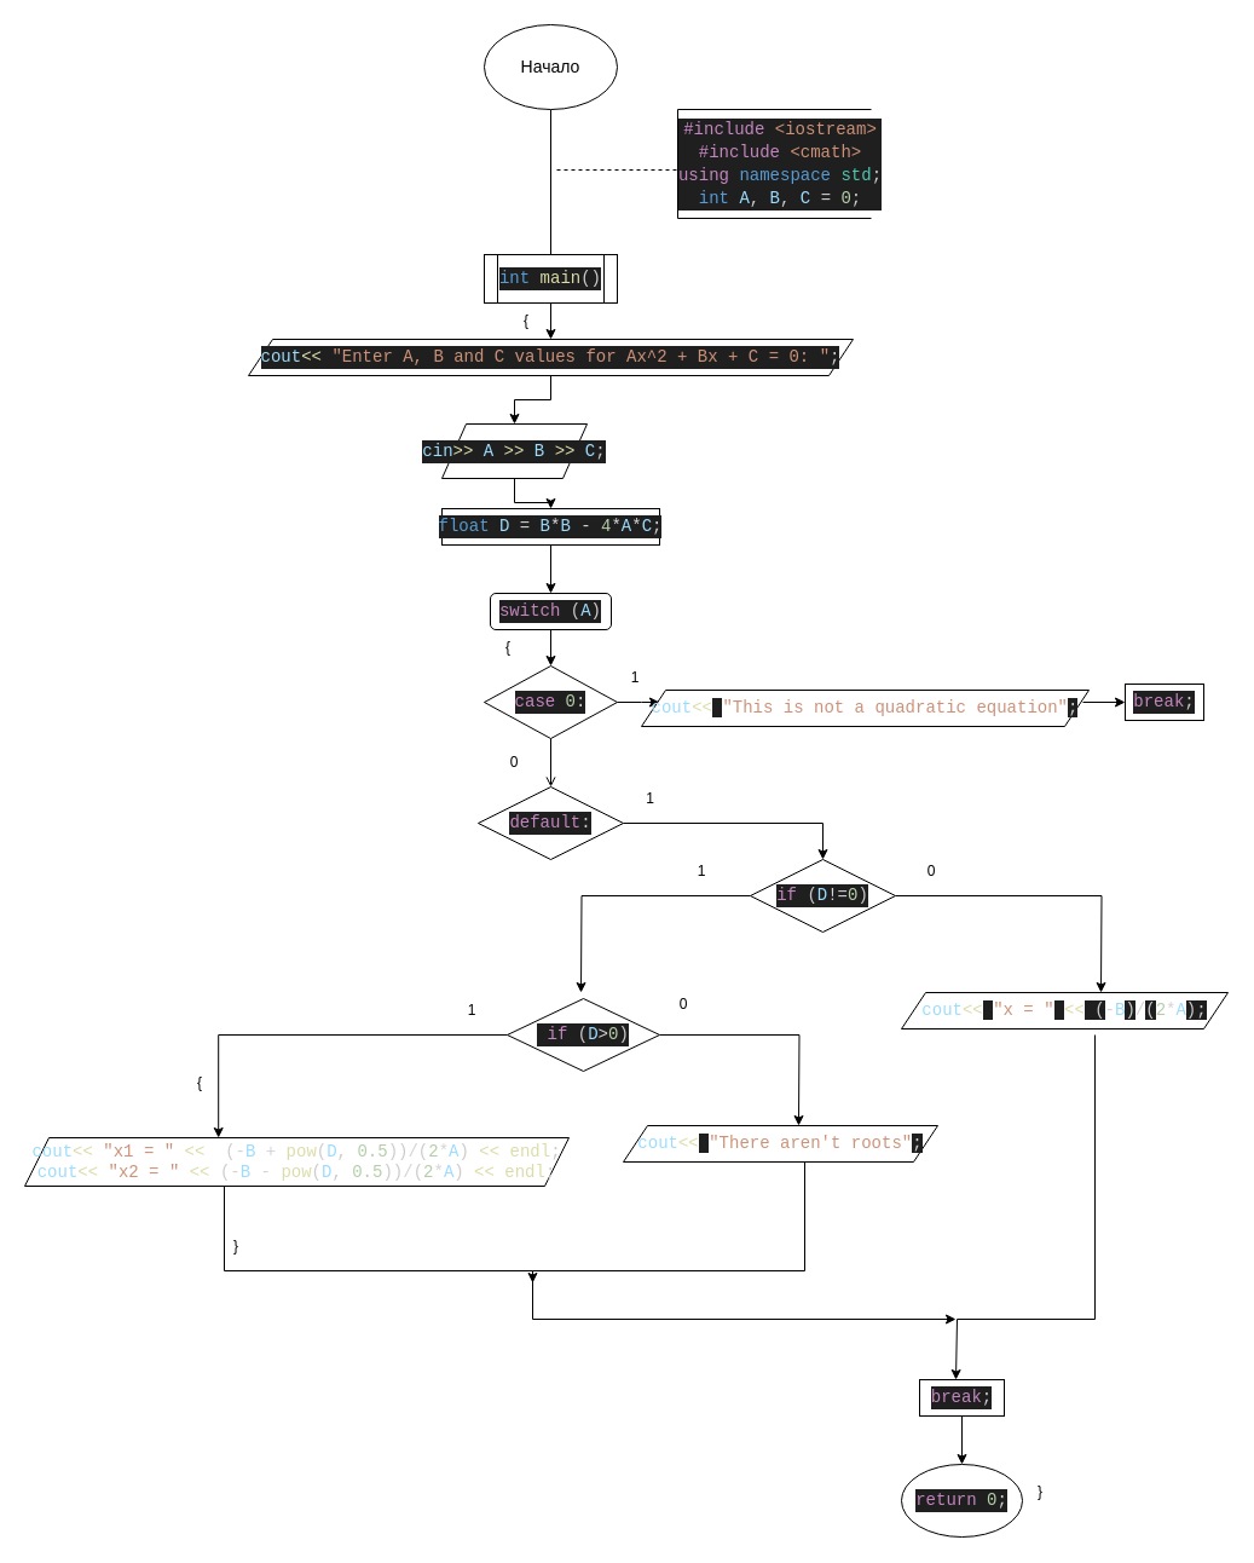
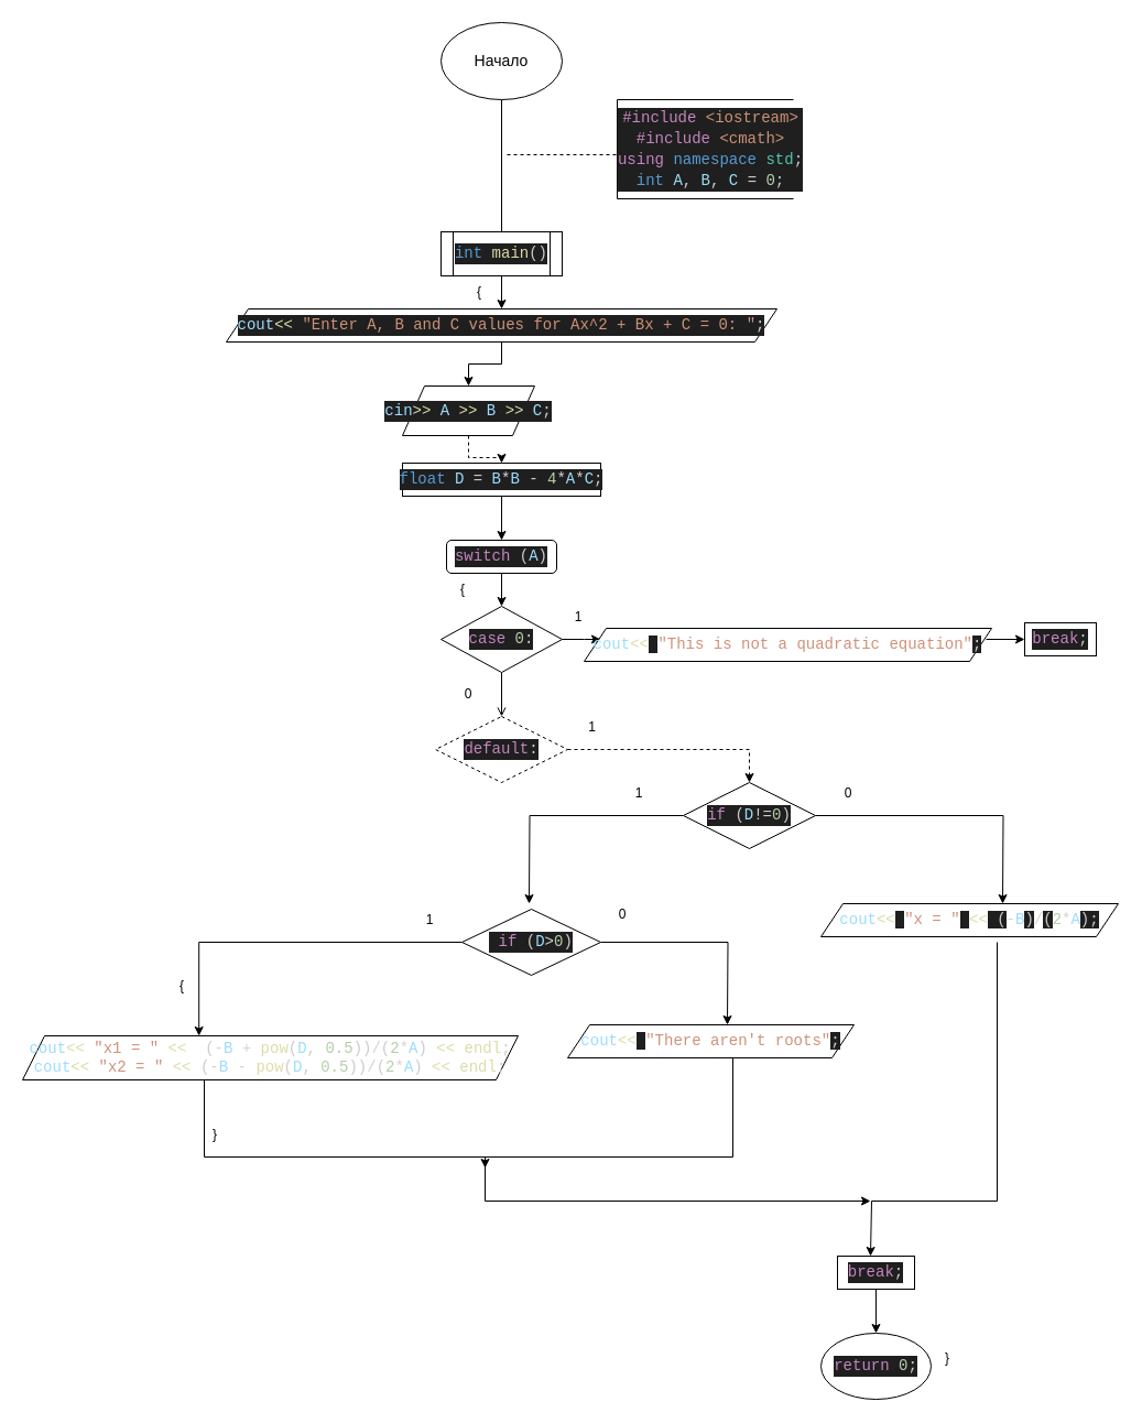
- <mxCell id="13" style="edgeStyle=orthogonalEdgeStyle;rounded=0;orthogonalLoop=1;jettySize=auto;html=1;" parent="1" source="14" target="16" edge="1"><mxGeometry relative="1" as="geometry" /></mxCell>
+ <mxCell id="13" style="edgeStyle=orthogonalEdgeStyle;rounded=0;orthogonalLoop=1;jettySize=auto;html=1;dashed=1;" parent="1" source="14" target="16" edge="1"><mxGeometry relative="1" as="geometry" /></mxCell>
- <mxCell id="28" value="&lt;div style=&quot;color: rgb(204, 204, 204); background-color: rgb(31, 31, 31); font-family: Consolas, &amp;quot;Courier New&amp;quot;, monospace; font-size: 14px; line-height: 19px; white-space: pre;&quot;&gt;&lt;span style=&quot;color: #c586c0;&quot;&gt;default&lt;/span&gt;:&lt;/div&gt;" style="rhombus;whiteSpace=wrap;html=1;" parent="1" vertex="1"><mxGeometry x="395" y="650" width="120" height="60" as="geometry" /></mxCell>
+ <mxCell id="28" value="&lt;div style=&quot;color: rgb(204, 204, 204); background-color: rgb(31, 31, 31); font-family: Consolas, &amp;quot;Courier New&amp;quot;, monospace; font-size: 14px; line-height: 19px; white-space: pre;&quot;&gt;&lt;span style=&quot;color: #c586c0;&quot;&gt;default&lt;/span&gt;:&lt;/div&gt;" style="rhombus;whiteSpace=wrap;html=1;dashed=1;" parent="1" vertex="1"><mxGeometry x="395" y="650" width="120" height="60" as="geometry" /></mxCell>
- <mxCell id="27" style="edgeStyle=orthogonalEdgeStyle;rounded=0;orthogonalLoop=1;jettySize=auto;html=1;entryX=0.5;entryY=0;entryDx=0;entryDy=0;" parent="1" source="28" target="32" edge="1"><mxGeometry relative="1" as="geometry" /></mxCell>
+ <mxCell id="27" style="edgeStyle=orthogonalEdgeStyle;rounded=0;orthogonalLoop=1;jettySize=auto;html=1;entryX=0.5;entryY=0;entryDx=0;entryDy=0;dashed=1;" parent="1" source="28" target="32" edge="1"><mxGeometry relative="1" as="geometry" /></mxCell>
